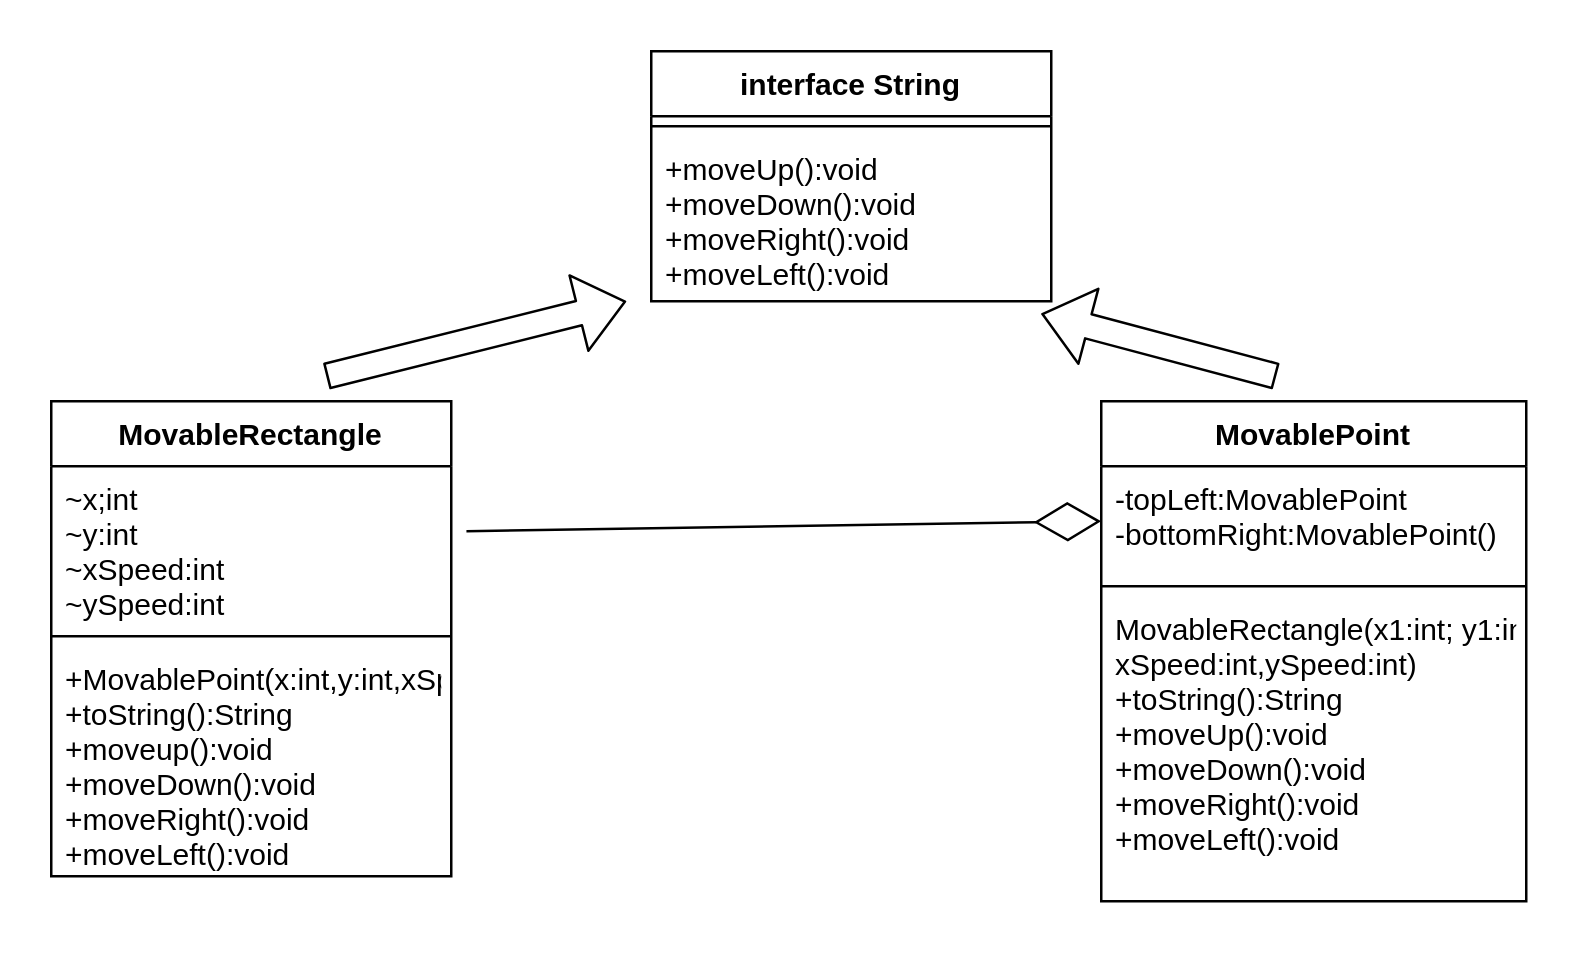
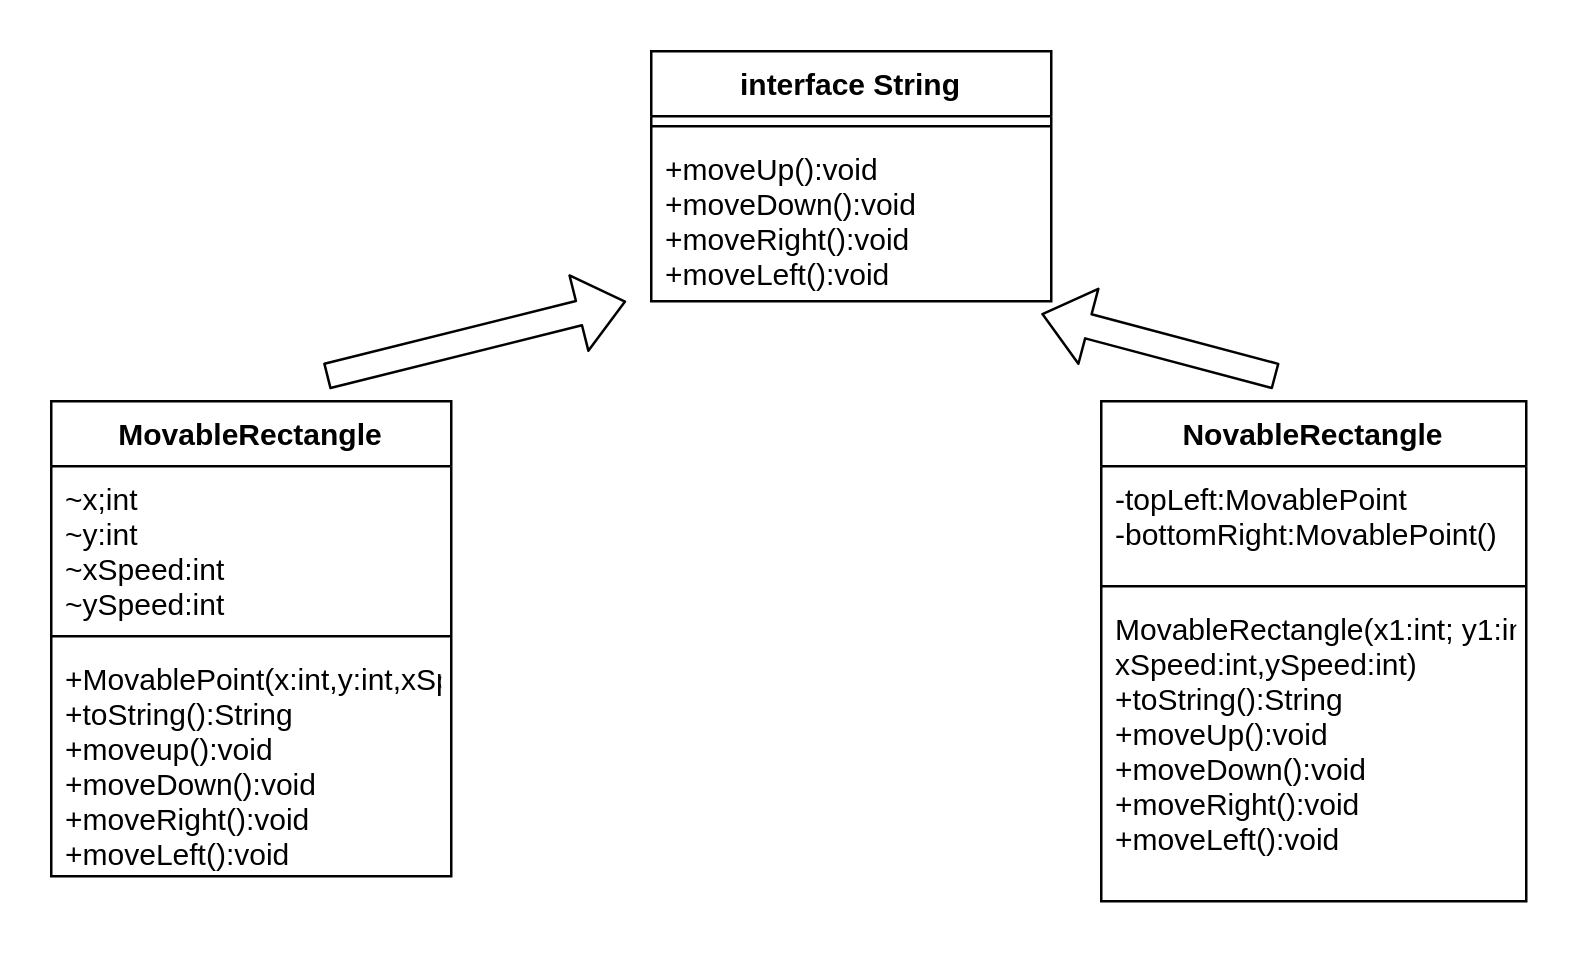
- <mxCell id="10" value="MovablePoint" style="swimlane;fontStyle=1;align=center;verticalAlign=top;childLayout=stackLayout;horizontal=1;startSize=26;horizontalStack=0;resizeParent=1;resizeParentMax=0;resizeLast=0;collapsible=1;marginBottom=0;" vertex="1" parent="1"><mxGeometry x="440" y="160" width="170" height="200" as="geometry" /></mxCell>
+ <mxCell id="10" value="NovableRectangle" style="swimlane;fontStyle=1;align=center;verticalAlign=top;childLayout=stackLayout;horizontal=1;startSize=26;horizontalStack=0;resizeParent=1;resizeParentMax=0;resizeLast=0;collapsible=1;marginBottom=0;" vertex="1" parent="1"><mxGeometry x="440" y="160" width="170" height="200" as="geometry" /></mxCell>
- <mxCell id="16" value="" style="endArrow=diamondThin;endFill=0;endSize=24;html=1;exitX=1.038;exitY=0.406;exitDx=0;exitDy=0;exitPerimeter=0;entryX=0;entryY=0.5;entryDx=0;entryDy=0;" edge="1" parent="1" source="6" target="11"><mxGeometry width="160" relative="1" as="geometry"><mxPoint x="260" y="210" as="sourcePoint" /><mxPoint x="420" y="210" as="targetPoint" /></mxGeometry></mxCell>
